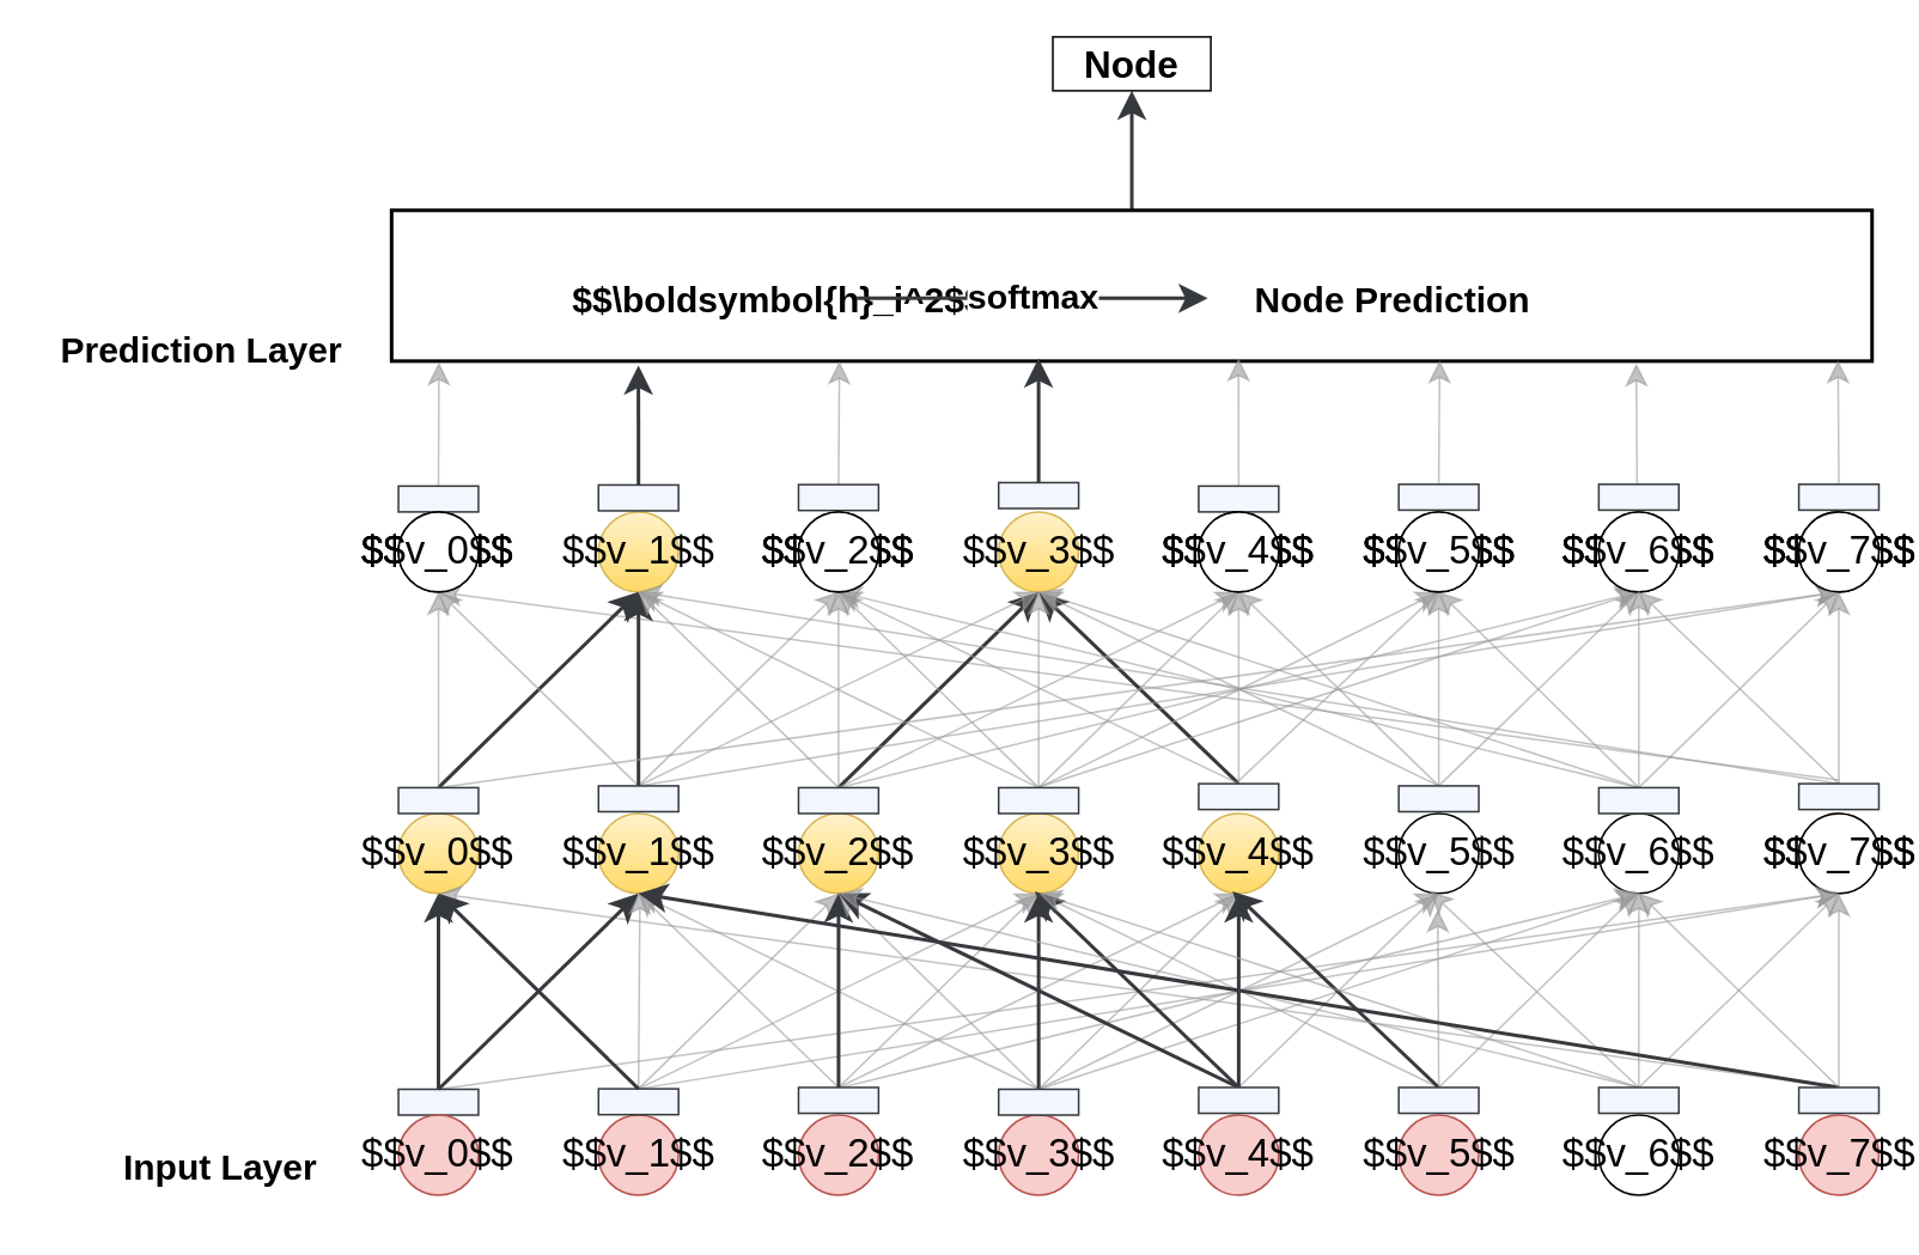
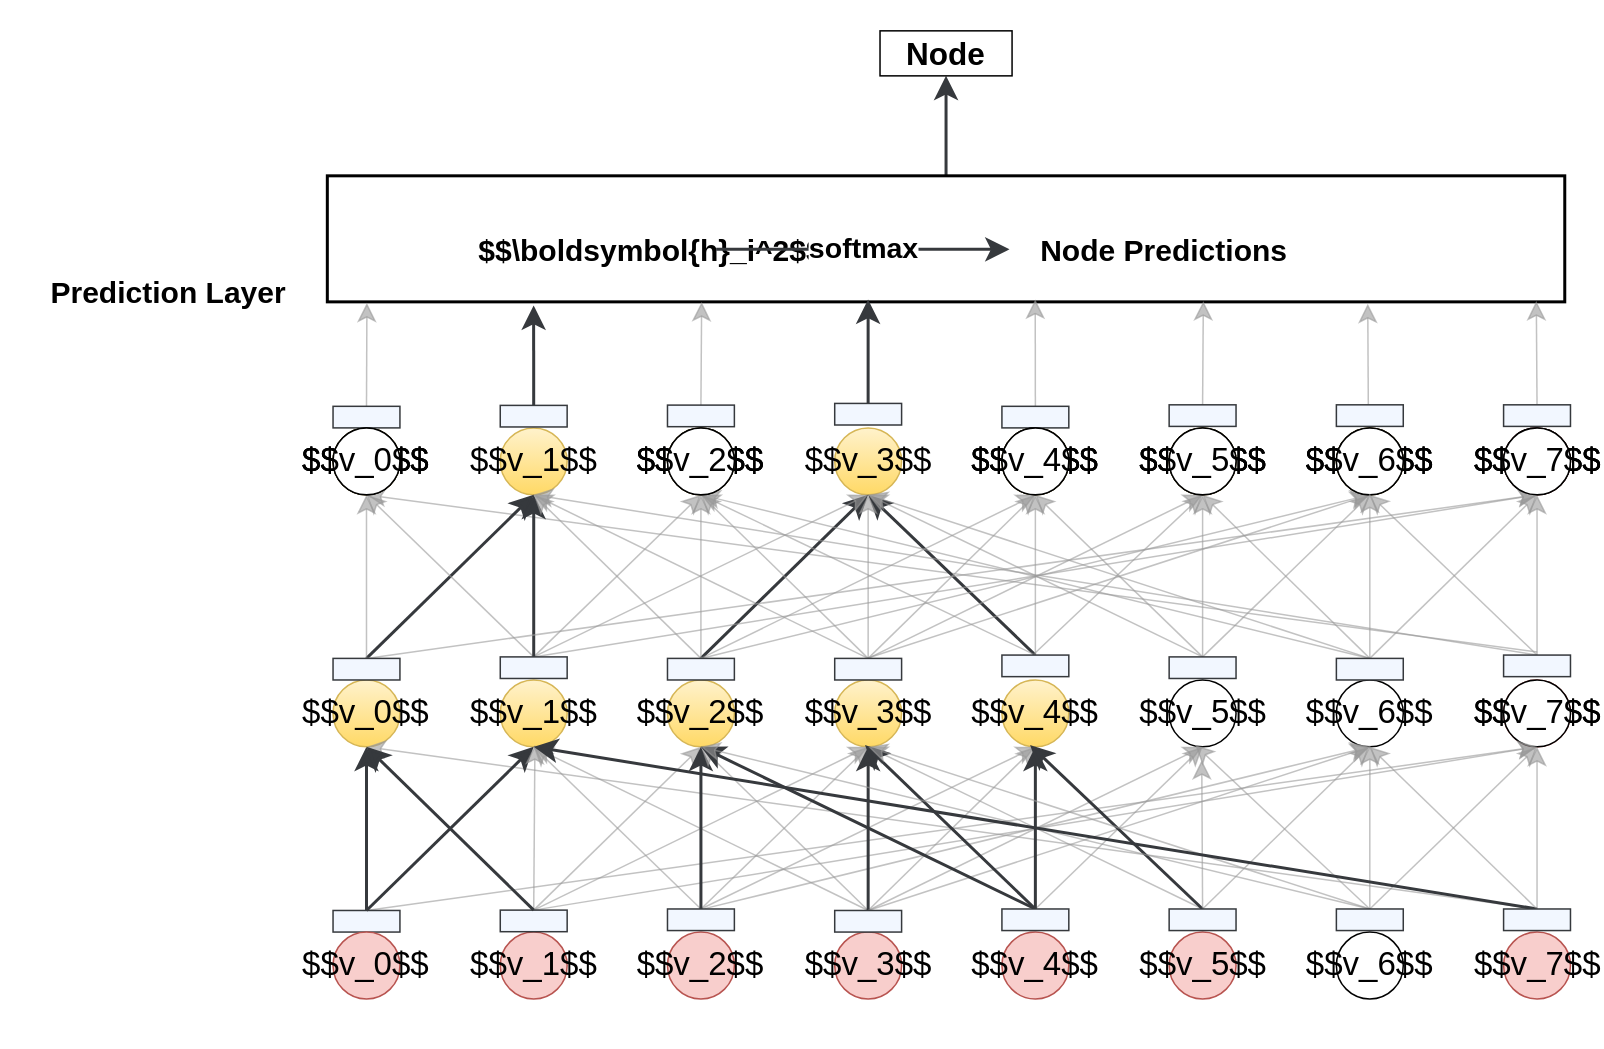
- <mxCell id="62" value="&lt;span style=&quot;font-size: 20px&quot;&gt;&lt;b&gt;Node Prediction&lt;/b&gt;&lt;/span&gt;" style="text;html=1;strokeColor=none;fillColor=none;align=center;verticalAlign=middle;whiteSpace=wrap;rounded=0;fontFamily=Arial;" parent="61" vertex="1"><mxGeometry width="206.707" height="70" as="geometry" /></mxCell>
+ <mxCell id="62" value="&lt;span style=&quot;font-size: 20px&quot;&gt;&lt;b&gt;Node Predictions&lt;/b&gt;&lt;/span&gt;" style="text;html=1;strokeColor=none;fillColor=none;align=center;verticalAlign=middle;whiteSpace=wrap;rounded=0;fontFamily=Arial;" parent="61" vertex="1"><mxGeometry width="206.707" height="70" as="geometry" /></mxCell>
- <mxCell id="57" value="&lt;font size=&quot;1&quot;&gt;&lt;b style=&quot;font-size: 20px&quot;&gt;Input Layer&lt;/b&gt;&lt;/font&gt;" style="text;html=1;strokeColor=none;fillColor=none;align=center;verticalAlign=middle;whiteSpace=wrap;rounded=0;fontFamily=Arial;" parent="1" vertex="1"><mxGeometry x="54.289" y="620.62" width="137.079" height="56.0" as="geometry" /></mxCell>
